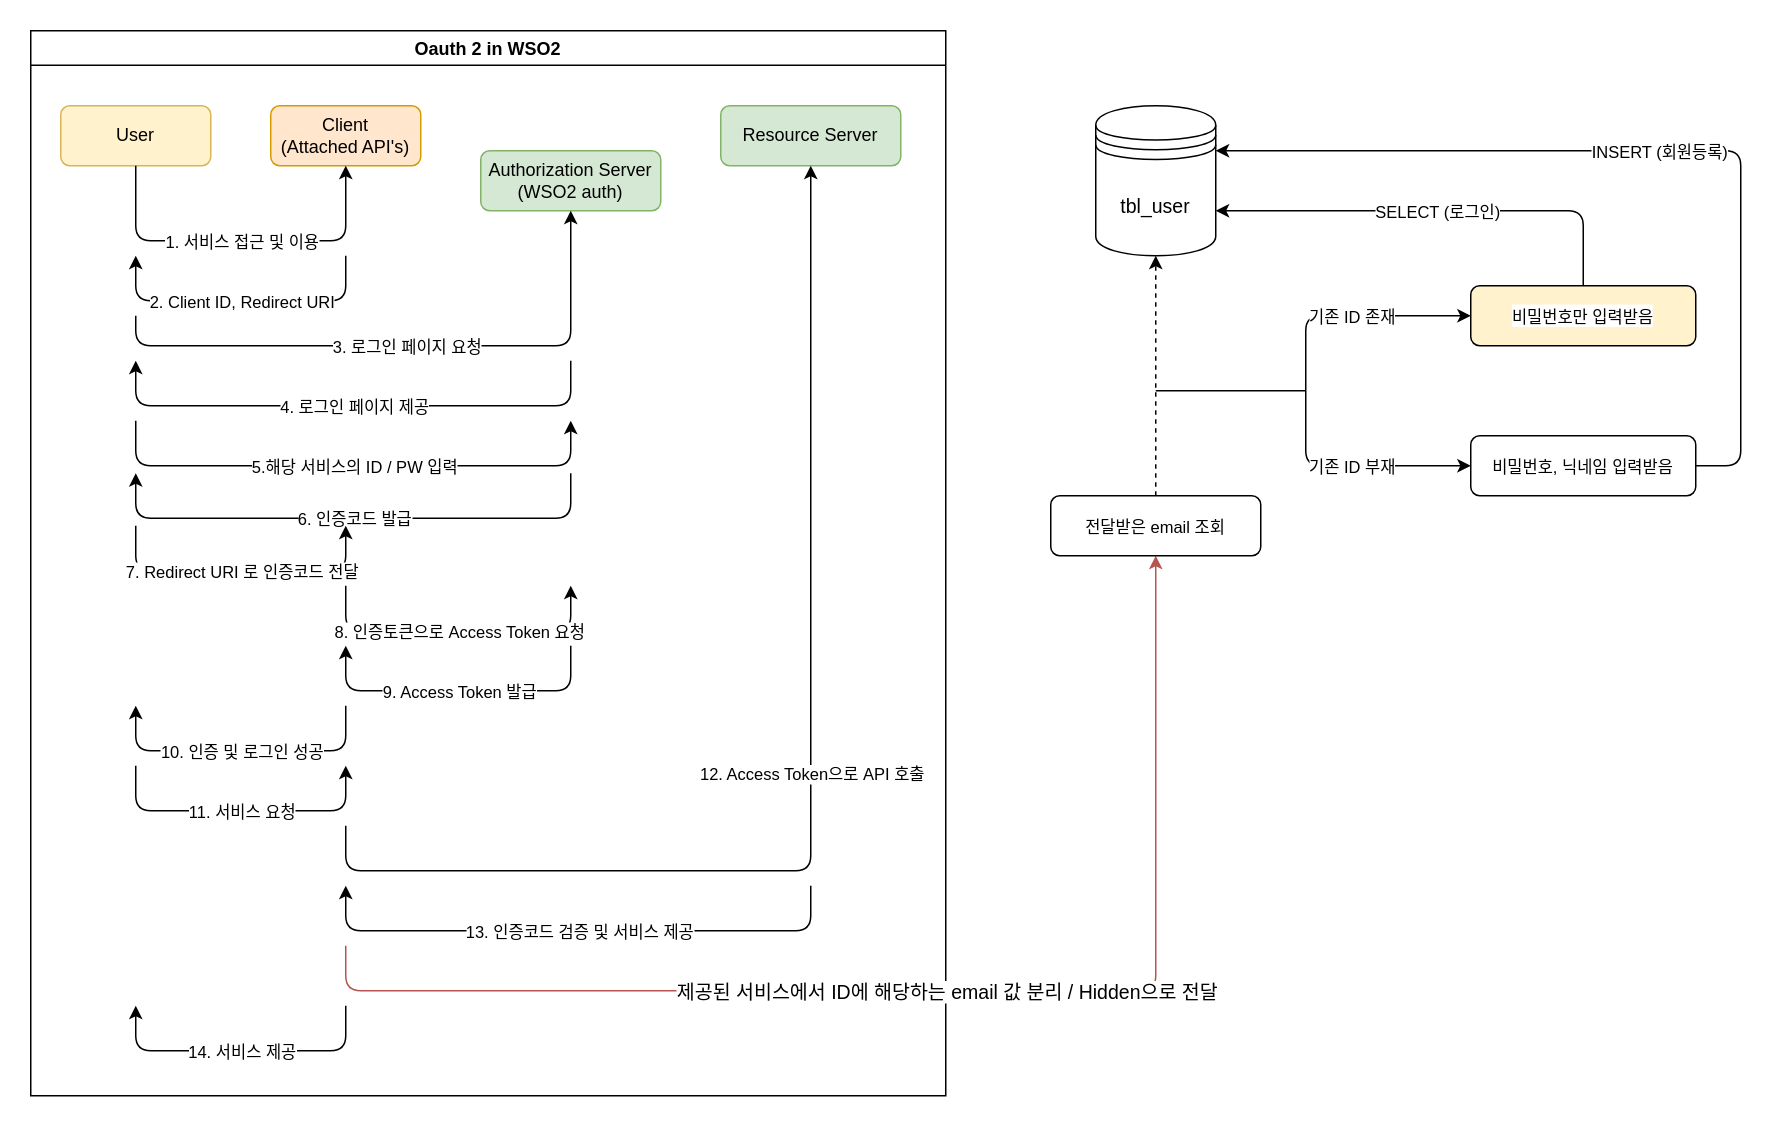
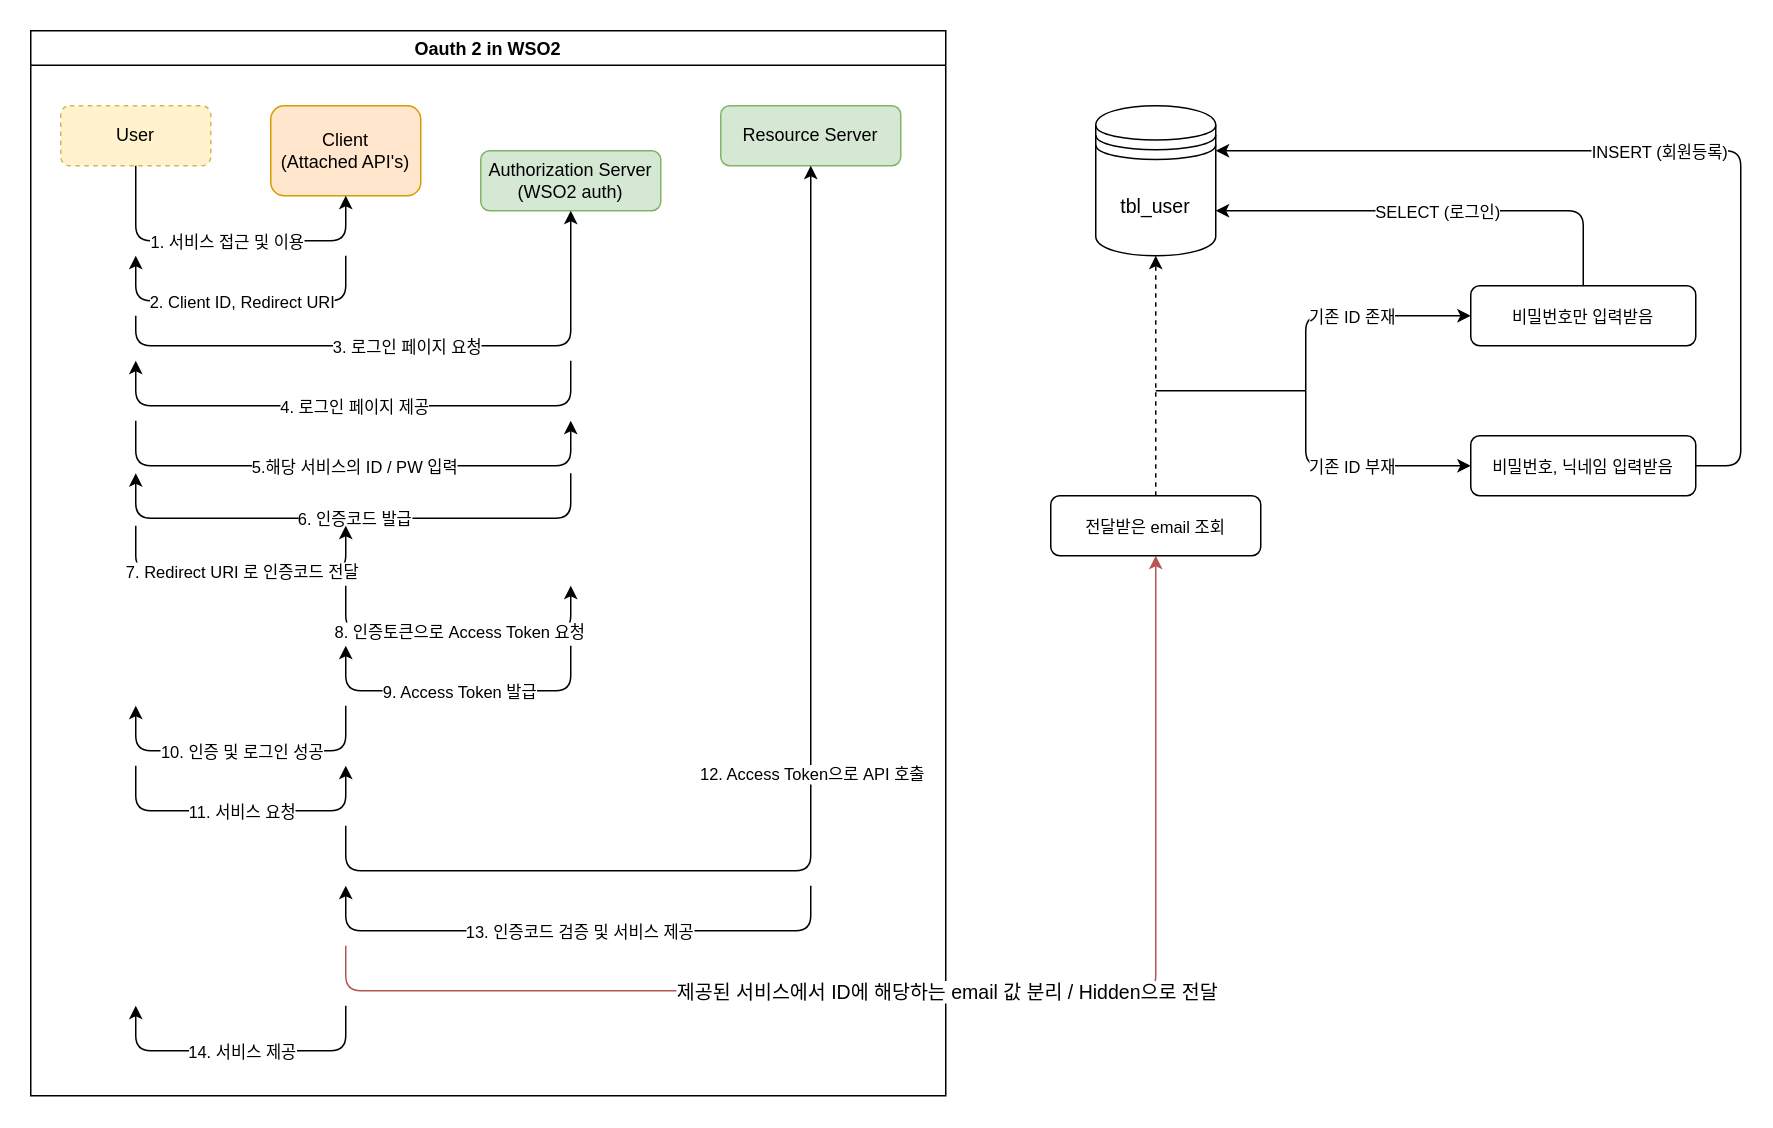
- <mxCell id="2" value="User" style="rounded=1;whiteSpace=wrap;html=1;fillColor=#fff2cc;strokeColor=#d6b656;" parent="1" vertex="1"><mxGeometry x="40" y="70" width="100" height="40" as="geometry" /></mxCell>
+ <mxCell id="2" value="User" style="rounded=1;whiteSpace=wrap;html=1;fillColor=#fff2cc;strokeColor=#d6b656;dashed=1;" parent="1" vertex="1"><mxGeometry x="40" y="70" width="100" height="40" as="geometry" /></mxCell>
- <mxCell id="3" value="Client&lt;br&gt;(Attached API's)" style="rounded=1;whiteSpace=wrap;html=1;fillColor=#ffe6cc;strokeColor=#d79b00;" parent="1" vertex="1"><mxGeometry x="180" y="70" width="100" height="40" as="geometry" /></mxCell>
+ <mxCell id="3" value="Client&lt;br&gt;(Attached API's)" style="rounded=1;whiteSpace=wrap;html=1;fillColor=#ffe6cc;strokeColor=#d79b00;" parent="1" vertex="1"><mxGeometry x="180" y="70" width="100" height="60" as="geometry" /></mxCell>
- <mxCell id="45" value="&lt;font style=&quot;font-size: 11px&quot;&gt;비밀번호만 입력받음&lt;/font&gt;" style="rounded=1;whiteSpace=wrap;html=1;labelBackgroundColor=#ffffff;fontSize=13;fillColor=#fff2cc;" parent="1" vertex="1"><mxGeometry x="980" y="190" width="150" height="40" as="geometry" /></mxCell>
+ <mxCell id="45" value="&lt;font style=&quot;font-size: 11px&quot;&gt;비밀번호만 입력받음&lt;/font&gt;" style="rounded=1;whiteSpace=wrap;html=1;labelBackgroundColor=#ffffff;fontSize=13;" parent="1" vertex="1"><mxGeometry x="980" y="190" width="150" height="40" as="geometry" /></mxCell>
